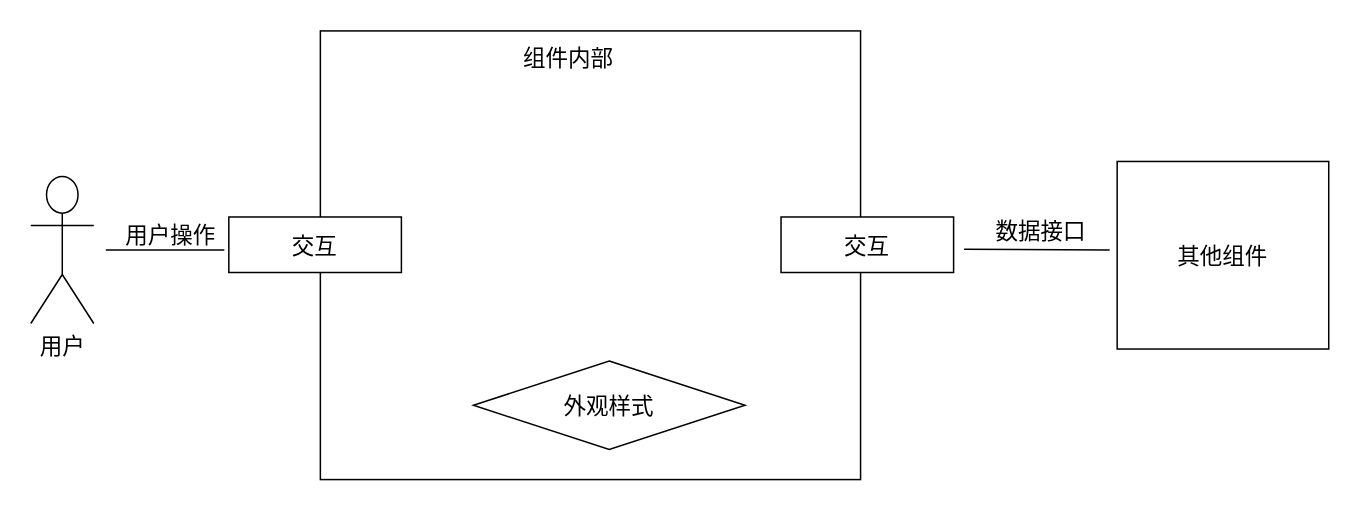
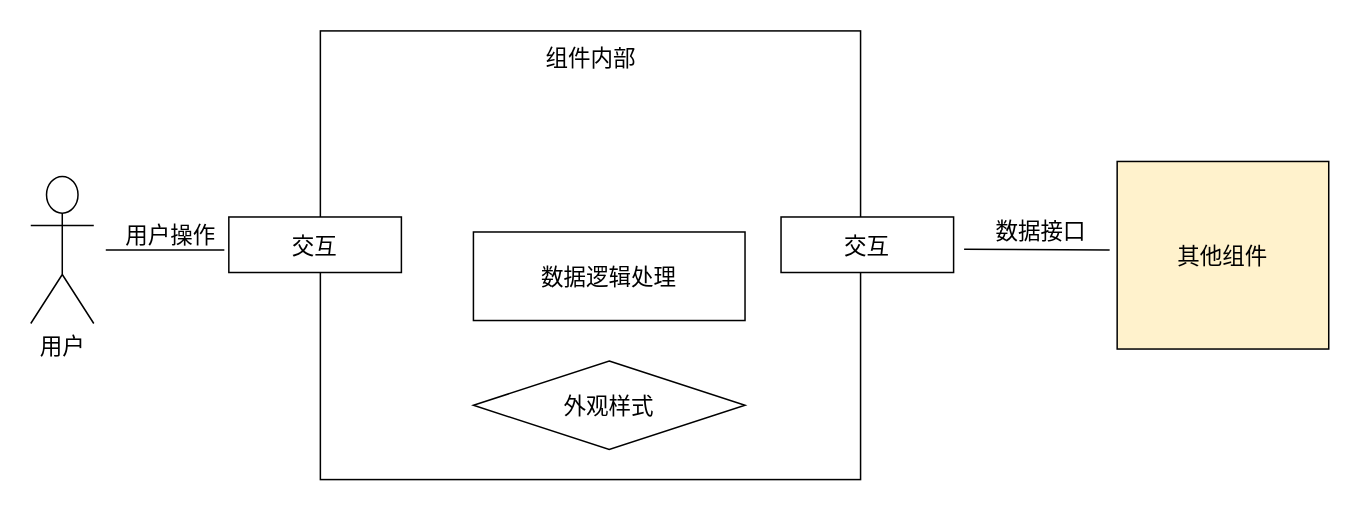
- <mxCell id="11" value="组件内部" style="text;html=1;strokeColor=none;fillColor=none;align=center;verticalAlign=middle;whiteSpace=wrap;rounded=0;fontSize=15;" vertex="1" parent="1"><mxGeometry x="314.5" y="23" width="127" height="29" as="geometry" /></mxCell>
+ <mxCell id="11" value="组件内部" style="text;html=1;strokeColor=none;fillColor=none;align=center;verticalAlign=middle;whiteSpace=wrap;rounded=0;fontSize=15;" vertex="1" parent="1"><mxGeometry x="329.5" y="23" width="127" height="29" as="geometry" /></mxCell>
- <mxCell id="8" value="其他组件" style="rounded=0;whiteSpace=wrap;html=1;fontSize=15;" vertex="1" parent="1"><mxGeometry x="744" y="107" width="141" height="125" as="geometry" /></mxCell>
+ <mxCell id="8" value="其他组件" style="rounded=0;whiteSpace=wrap;html=1;fontSize=15;fillColor=#fff2cc;" vertex="1" parent="1"><mxGeometry x="744" y="107" width="141" height="125" as="geometry" /></mxCell>
+ <mxCell id="13" value="数据逻辑处理" style="rounded=0;whiteSpace=wrap;html=1;fontSize=15;" vertex="1" parent="1"><mxGeometry x="315" y="154" width="181" height="59" as="geometry" /></mxCell>
